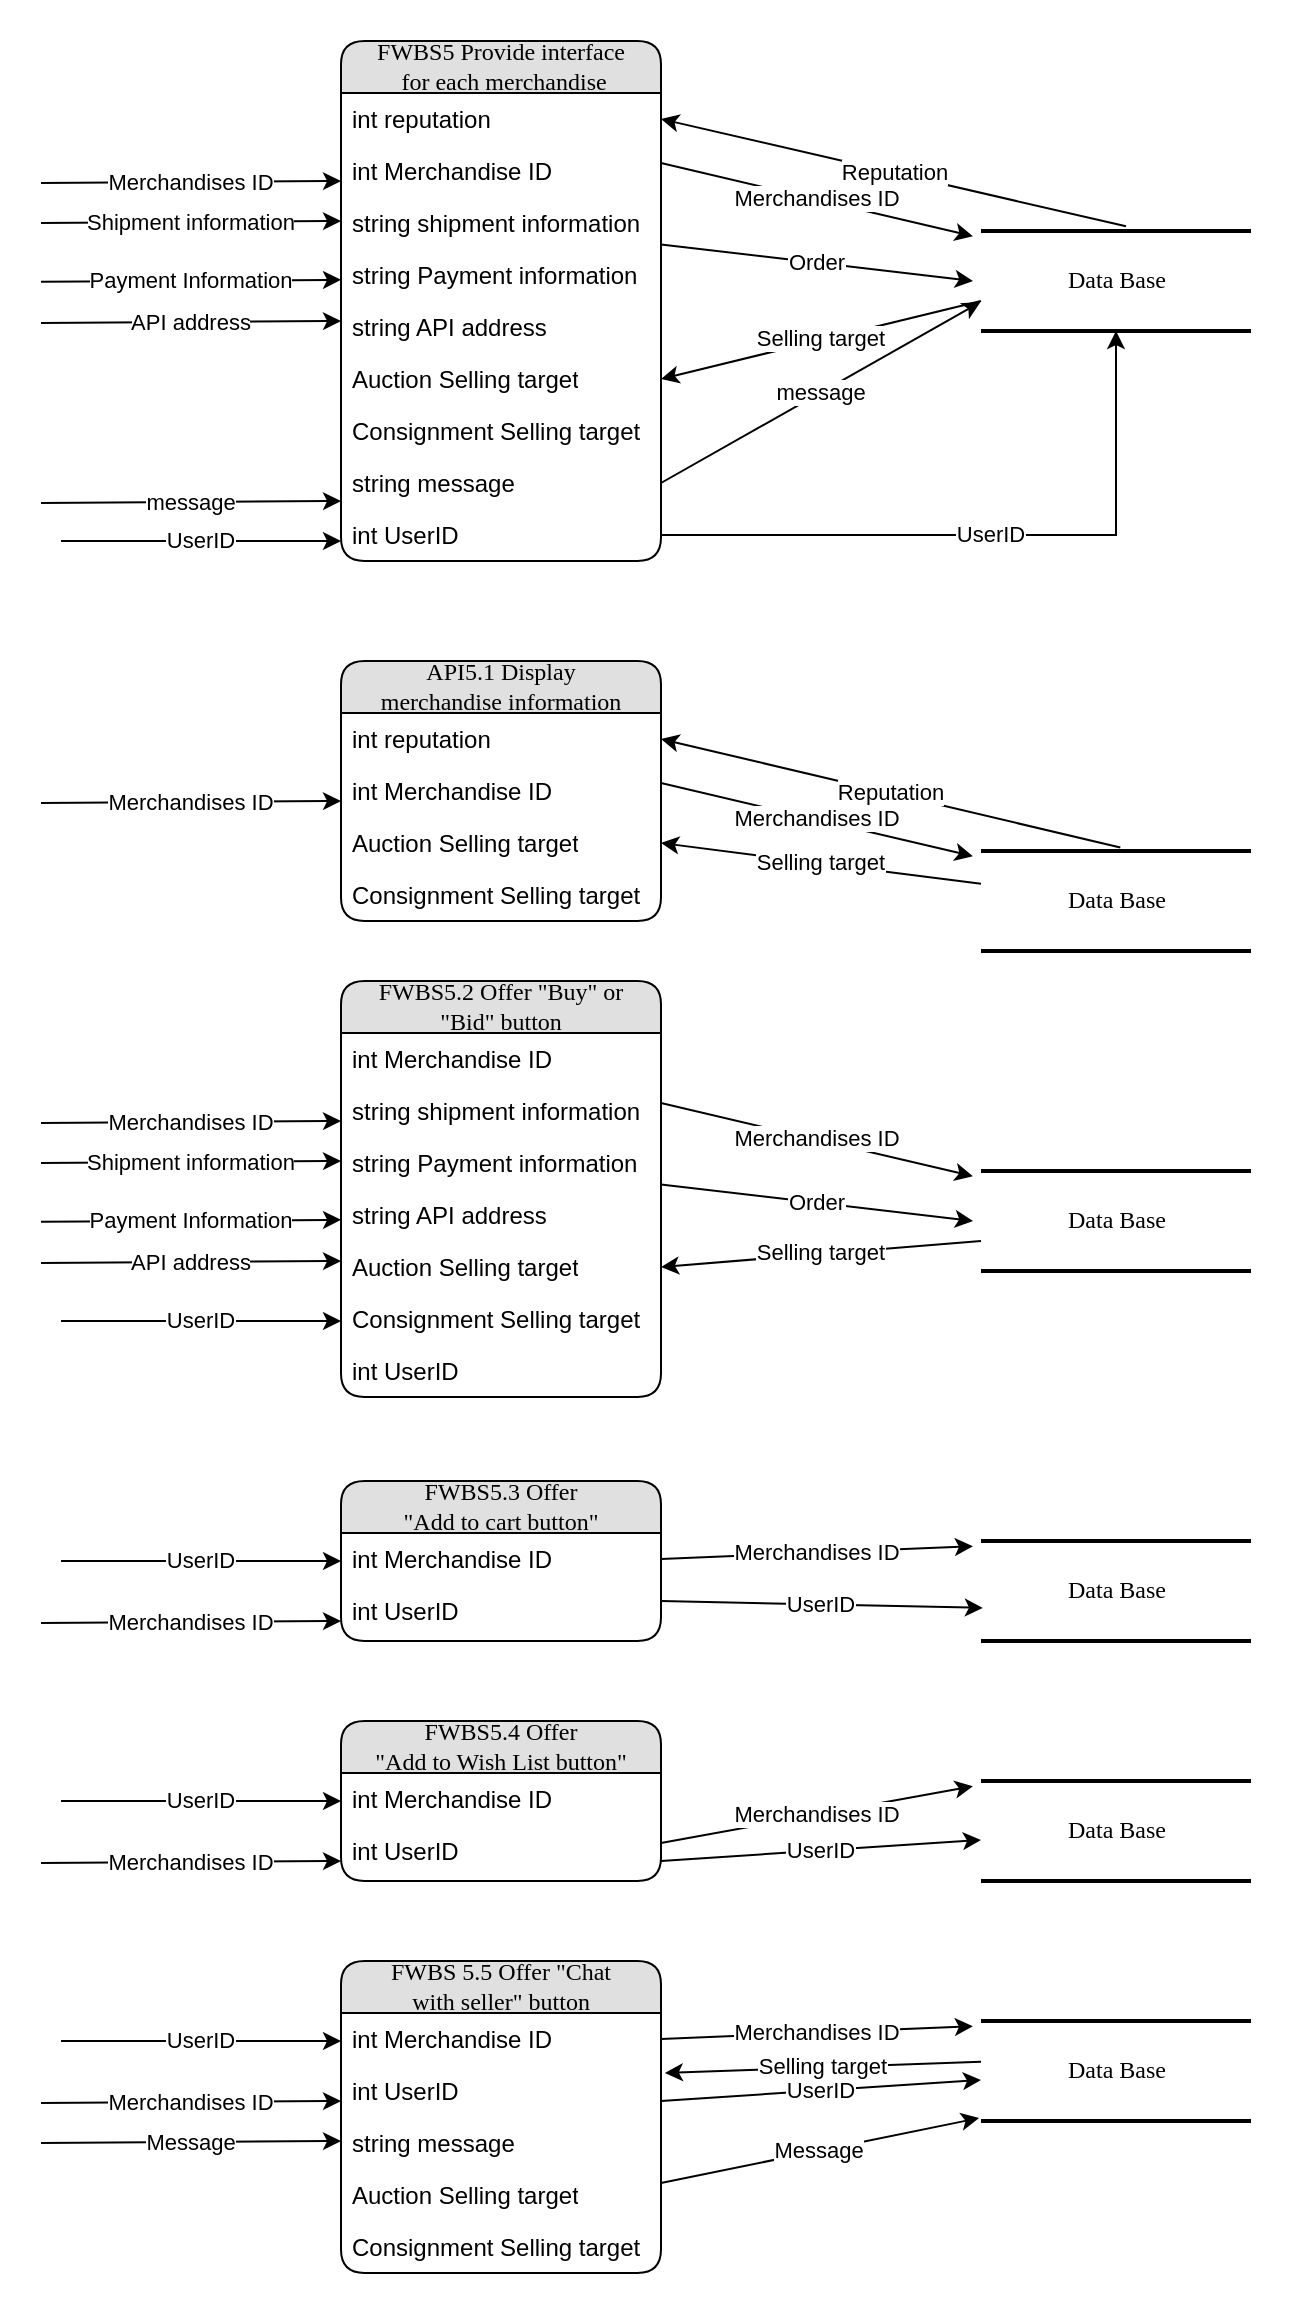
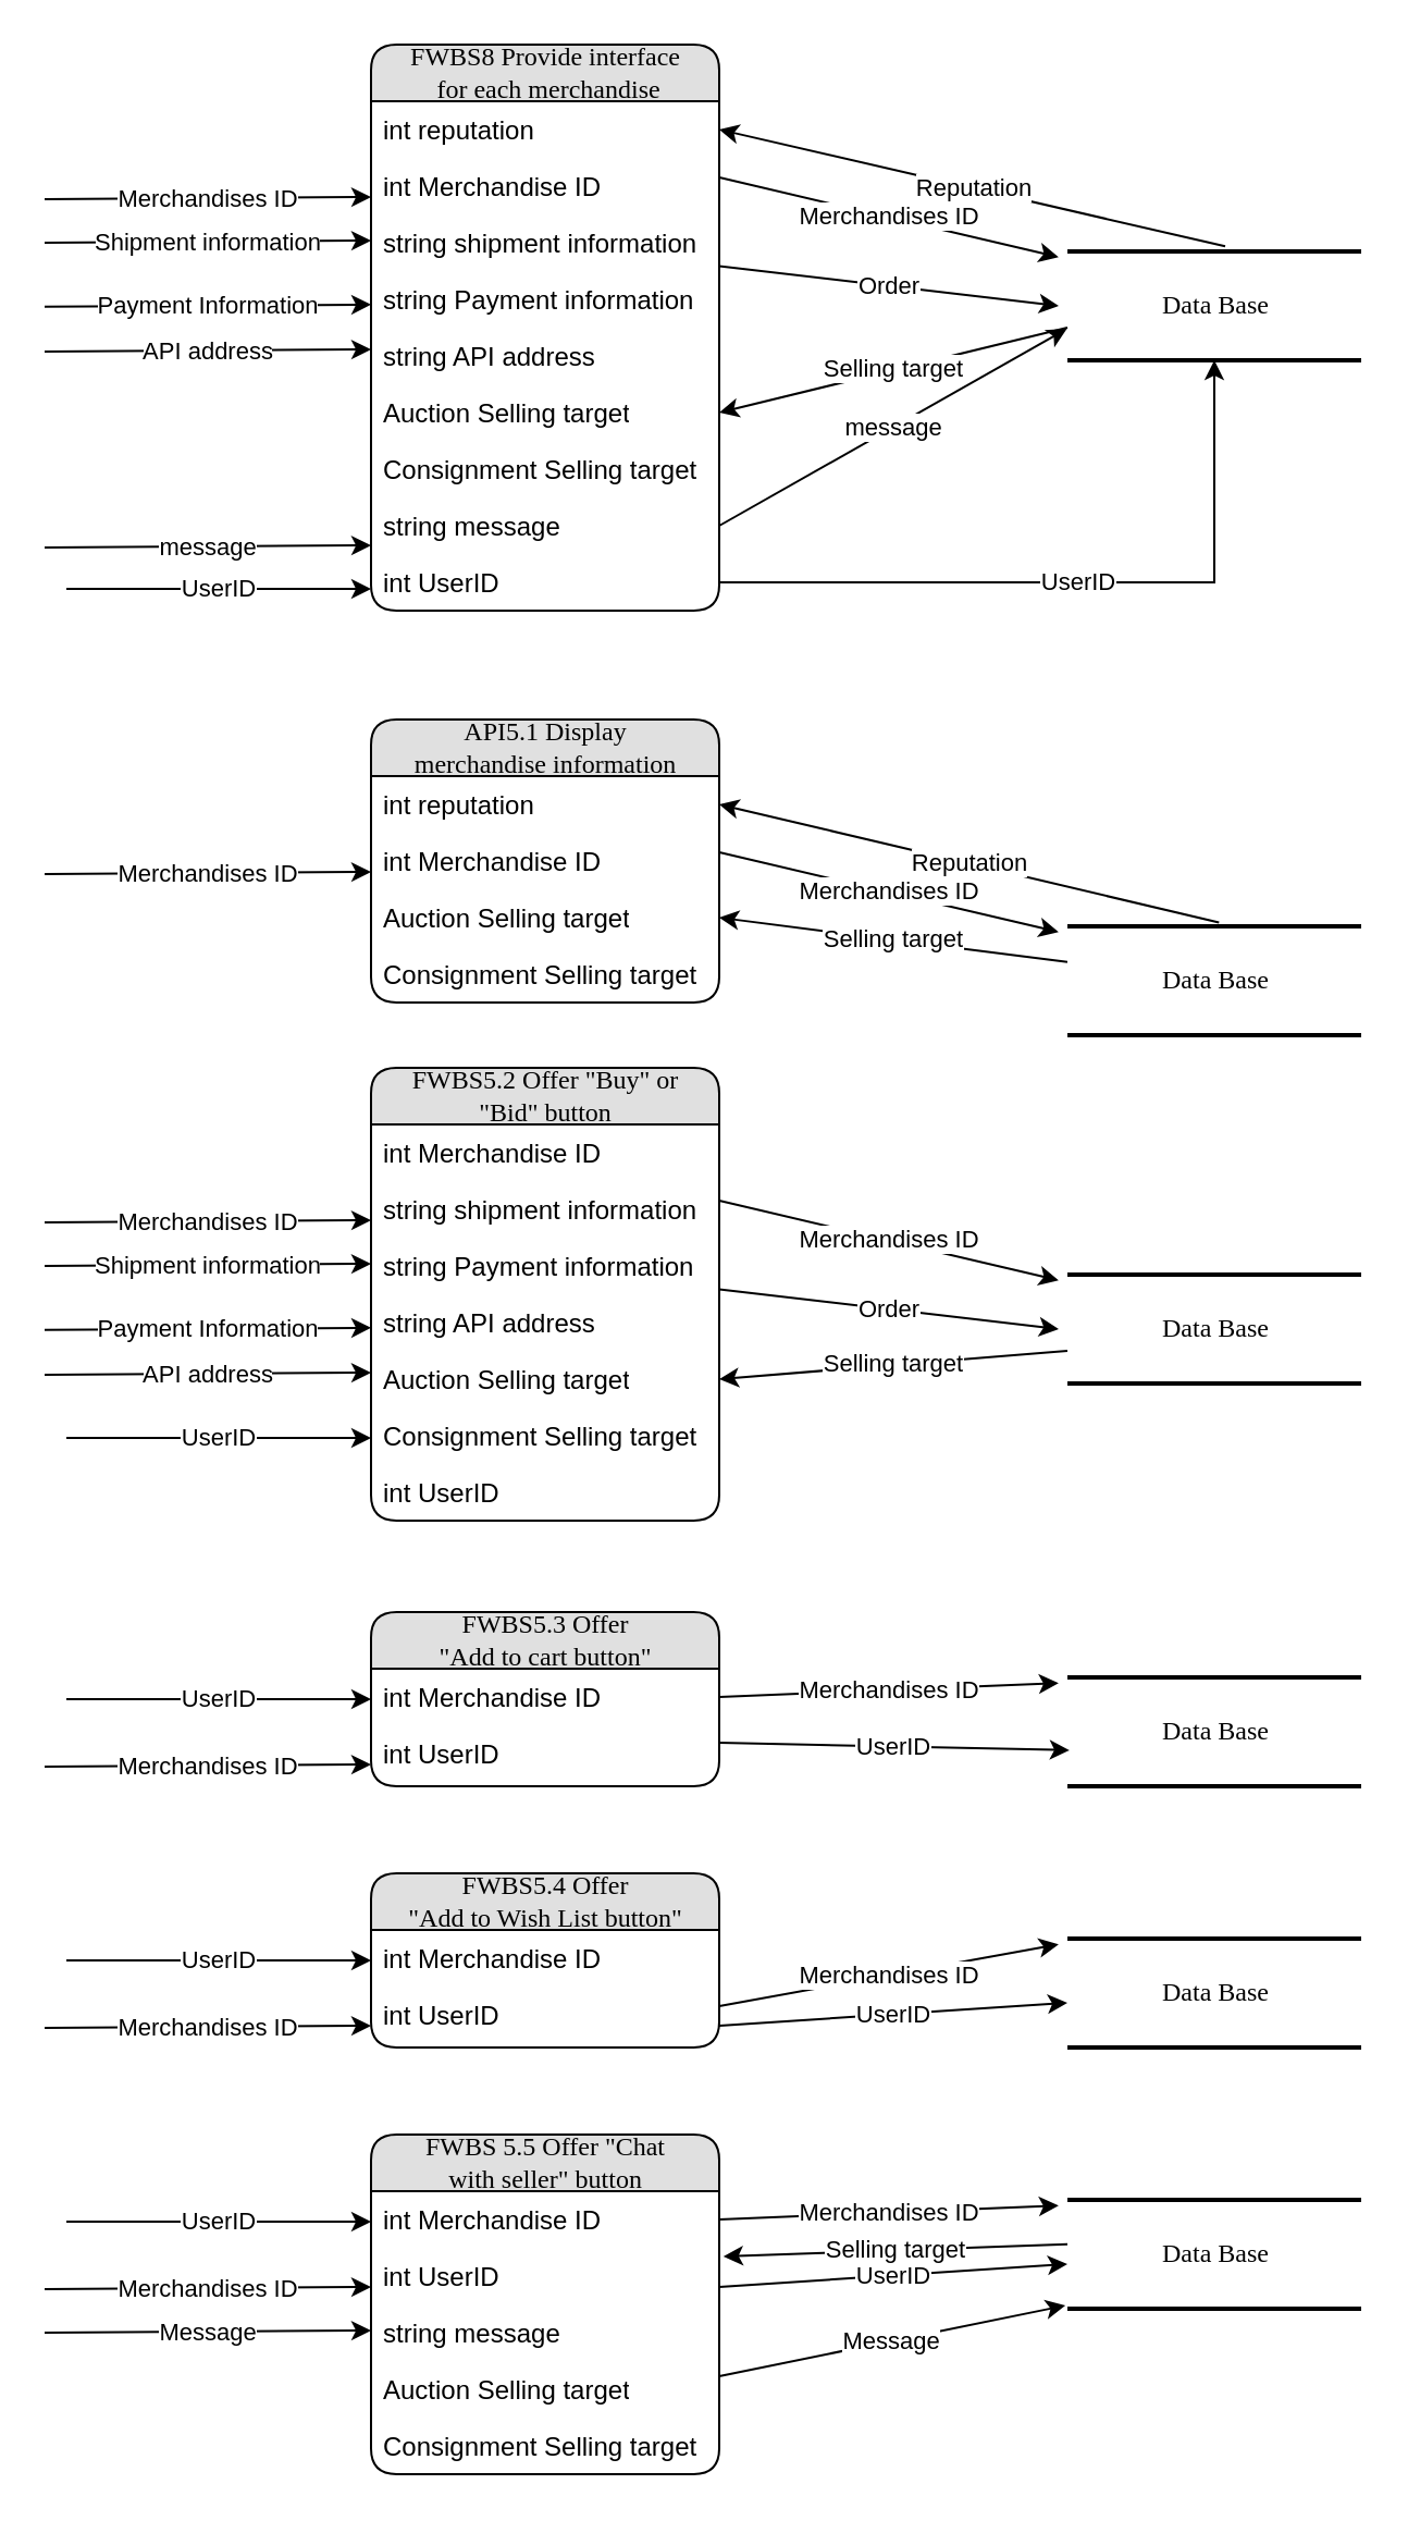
- <mxCell id="3" value="FWBS5 Provide interface&lt;br&gt;&amp;nbsp;for each merchandise" style="swimlane;html=1;fontStyle=0;childLayout=stackLayout;horizontal=1;startSize=26;fillColor=#e0e0e0;horizontalStack=0;resizeParent=1;resizeLast=0;collapsible=1;marginBottom=0;swimlaneFillColor=#ffffff;align=center;rounded=1;shadow=0;comic=0;labelBackgroundColor=none;strokeWidth=1;fontFamily=Verdana;fontSize=12" parent="1" vertex="1"><mxGeometry x="170" y="20" width="160" height="260" as="geometry" /></mxCell>
+ <mxCell id="3" value="FWBS8 Provide interface&lt;br&gt;&amp;nbsp;for each merchandise" style="swimlane;html=1;fontStyle=0;childLayout=stackLayout;horizontal=1;startSize=26;fillColor=#e0e0e0;horizontalStack=0;resizeParent=1;resizeLast=0;collapsible=1;marginBottom=0;swimlaneFillColor=#ffffff;align=center;rounded=1;shadow=0;comic=0;labelBackgroundColor=none;strokeWidth=1;fontFamily=Verdana;fontSize=12" parent="1" vertex="1"><mxGeometry x="170" y="20" width="160" height="260" as="geometry" /></mxCell>
